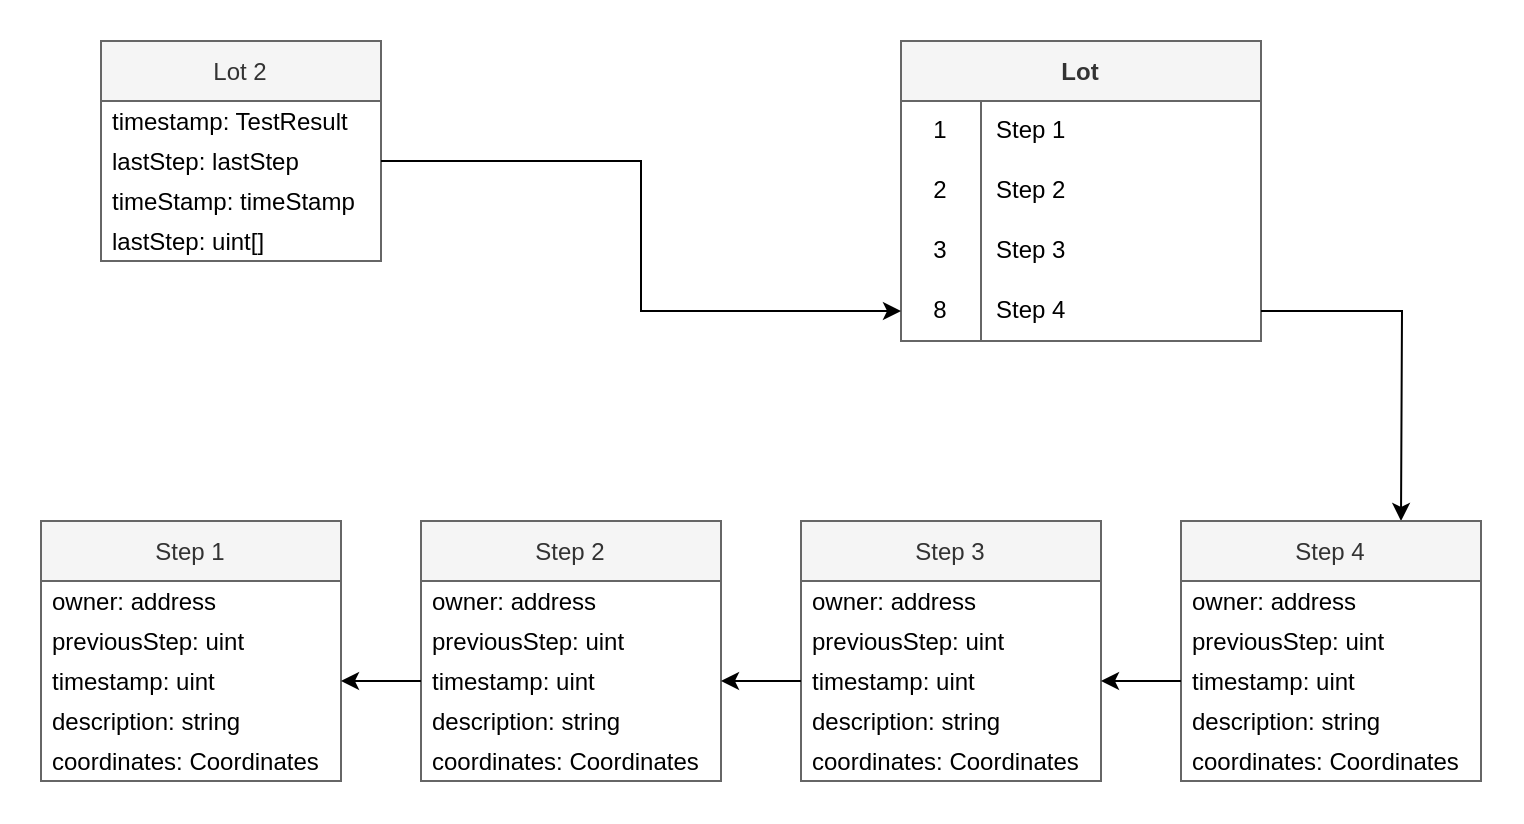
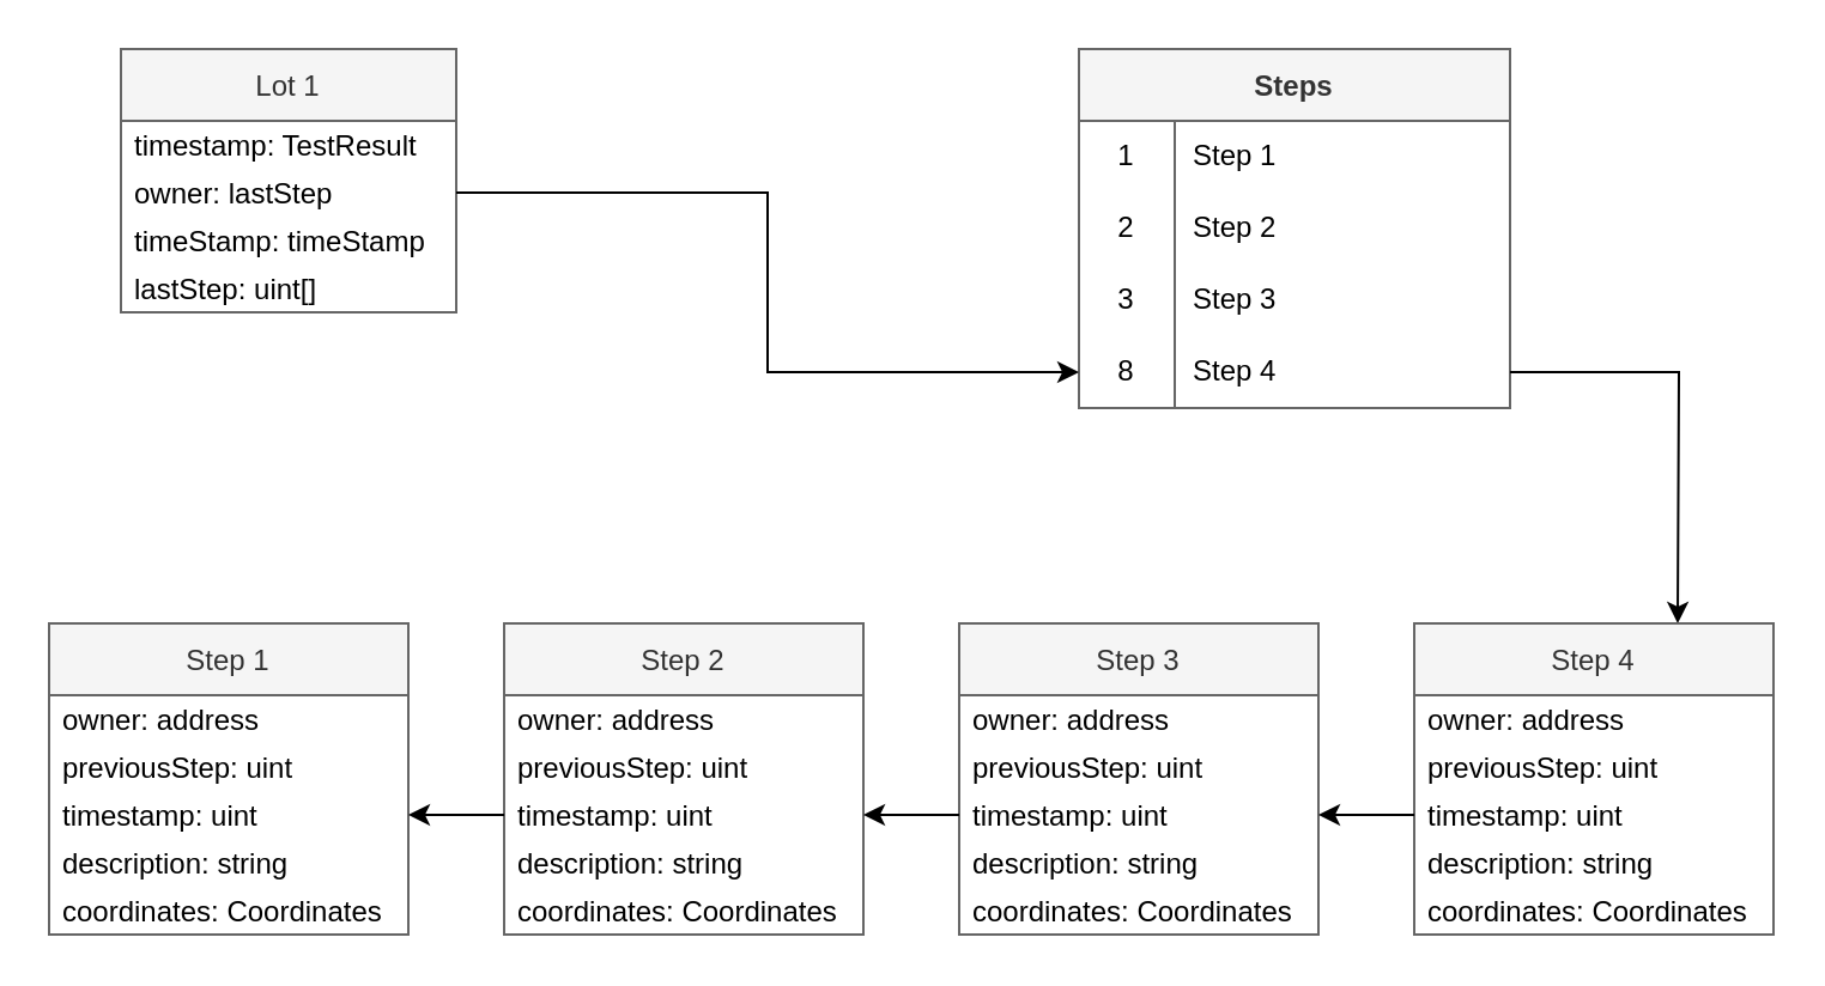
- <mxCell id="8" value="Lot 2" style="swimlane;fontStyle=0;childLayout=stackLayout;horizontal=1;startSize=30;horizontalStack=0;resizeParent=1;resizeParentMax=0;resizeLast=0;collapsible=1;marginBottom=0;fillColor=#f5f5f5;fontColor=#333333;strokeColor=#666666;" parent="1" vertex="1"><mxGeometry x="50" y="20" width="140" height="110" as="geometry" /></mxCell>
+ <mxCell id="8" value="Lot 1" style="swimlane;fontStyle=0;childLayout=stackLayout;horizontal=1;startSize=30;horizontalStack=0;resizeParent=1;resizeParentMax=0;resizeLast=0;collapsible=1;marginBottom=0;fillColor=#f5f5f5;fontColor=#333333;strokeColor=#666666;" parent="1" vertex="1"><mxGeometry x="50" y="20" width="140" height="110" as="geometry" /></mxCell>
- <mxCell id="13" value="Lot" style="shape=table;startSize=30;container=1;collapsible=0;childLayout=tableLayout;fixedRows=1;rowLines=0;fontStyle=1;fillColor=#f5f5f5;fontColor=#333333;strokeColor=#666666;" parent="1" vertex="1"><mxGeometry x="450" y="20" width="180" height="150" as="geometry" /></mxCell>
+ <mxCell id="13" value="Steps" style="shape=table;startSize=30;container=1;collapsible=0;childLayout=tableLayout;fixedRows=1;rowLines=0;fontStyle=1;fillColor=#f5f5f5;fontColor=#333333;strokeColor=#666666;" parent="1" vertex="1"><mxGeometry x="450" y="20" width="180" height="150" as="geometry" /></mxCell>
- <mxCell id="10" value="lastStep: lastStep" style="text;strokeColor=none;fillColor=none;align=left;verticalAlign=middle;spacingLeft=4;spacingRight=4;overflow=hidden;points=[[0,0.5],[1,0.5]];portConstraint=eastwest;rotatable=0;" parent="8" vertex="1"><mxGeometry y="50" width="140" height="20" as="geometry" /></mxCell>
+ <mxCell id="10" value="owner: lastStep" style="text;strokeColor=none;fillColor=none;align=left;verticalAlign=middle;spacingLeft=4;spacingRight=4;overflow=hidden;points=[[0,0.5],[1,0.5]];portConstraint=eastwest;rotatable=0;" parent="8" vertex="1"><mxGeometry y="50" width="140" height="20" as="geometry" /></mxCell>
